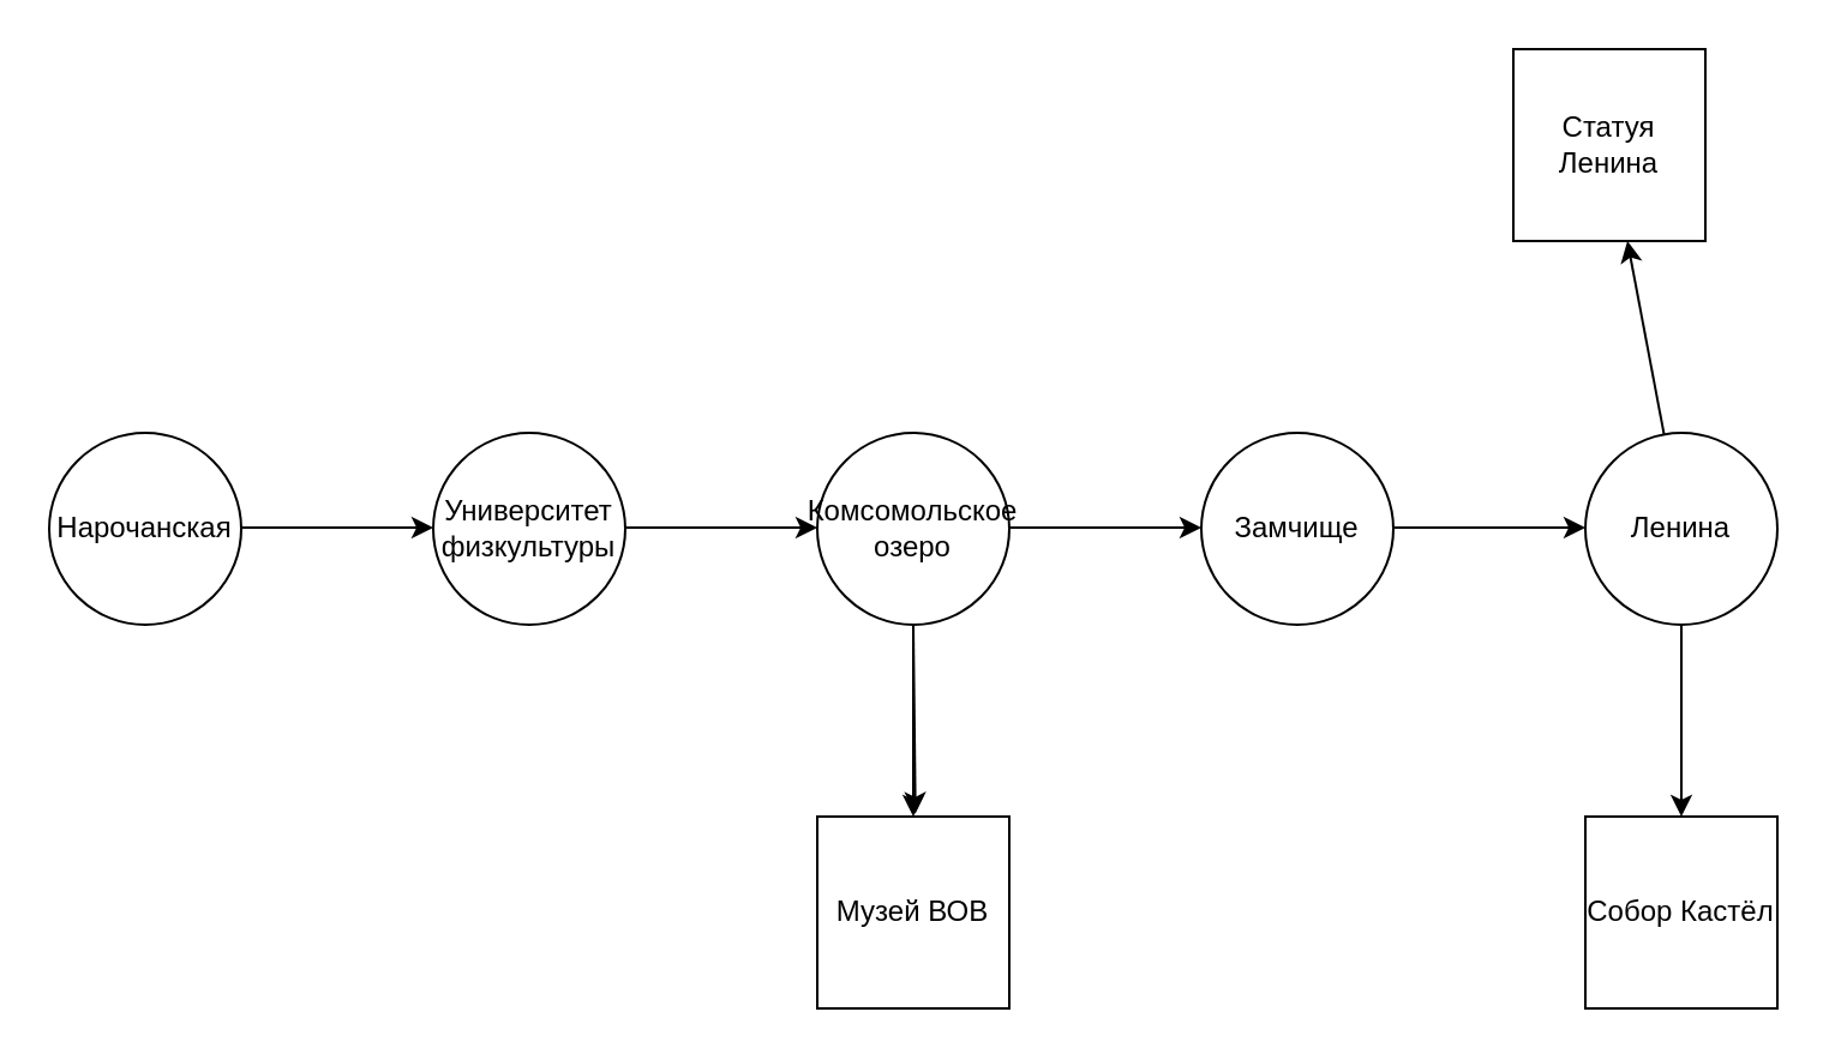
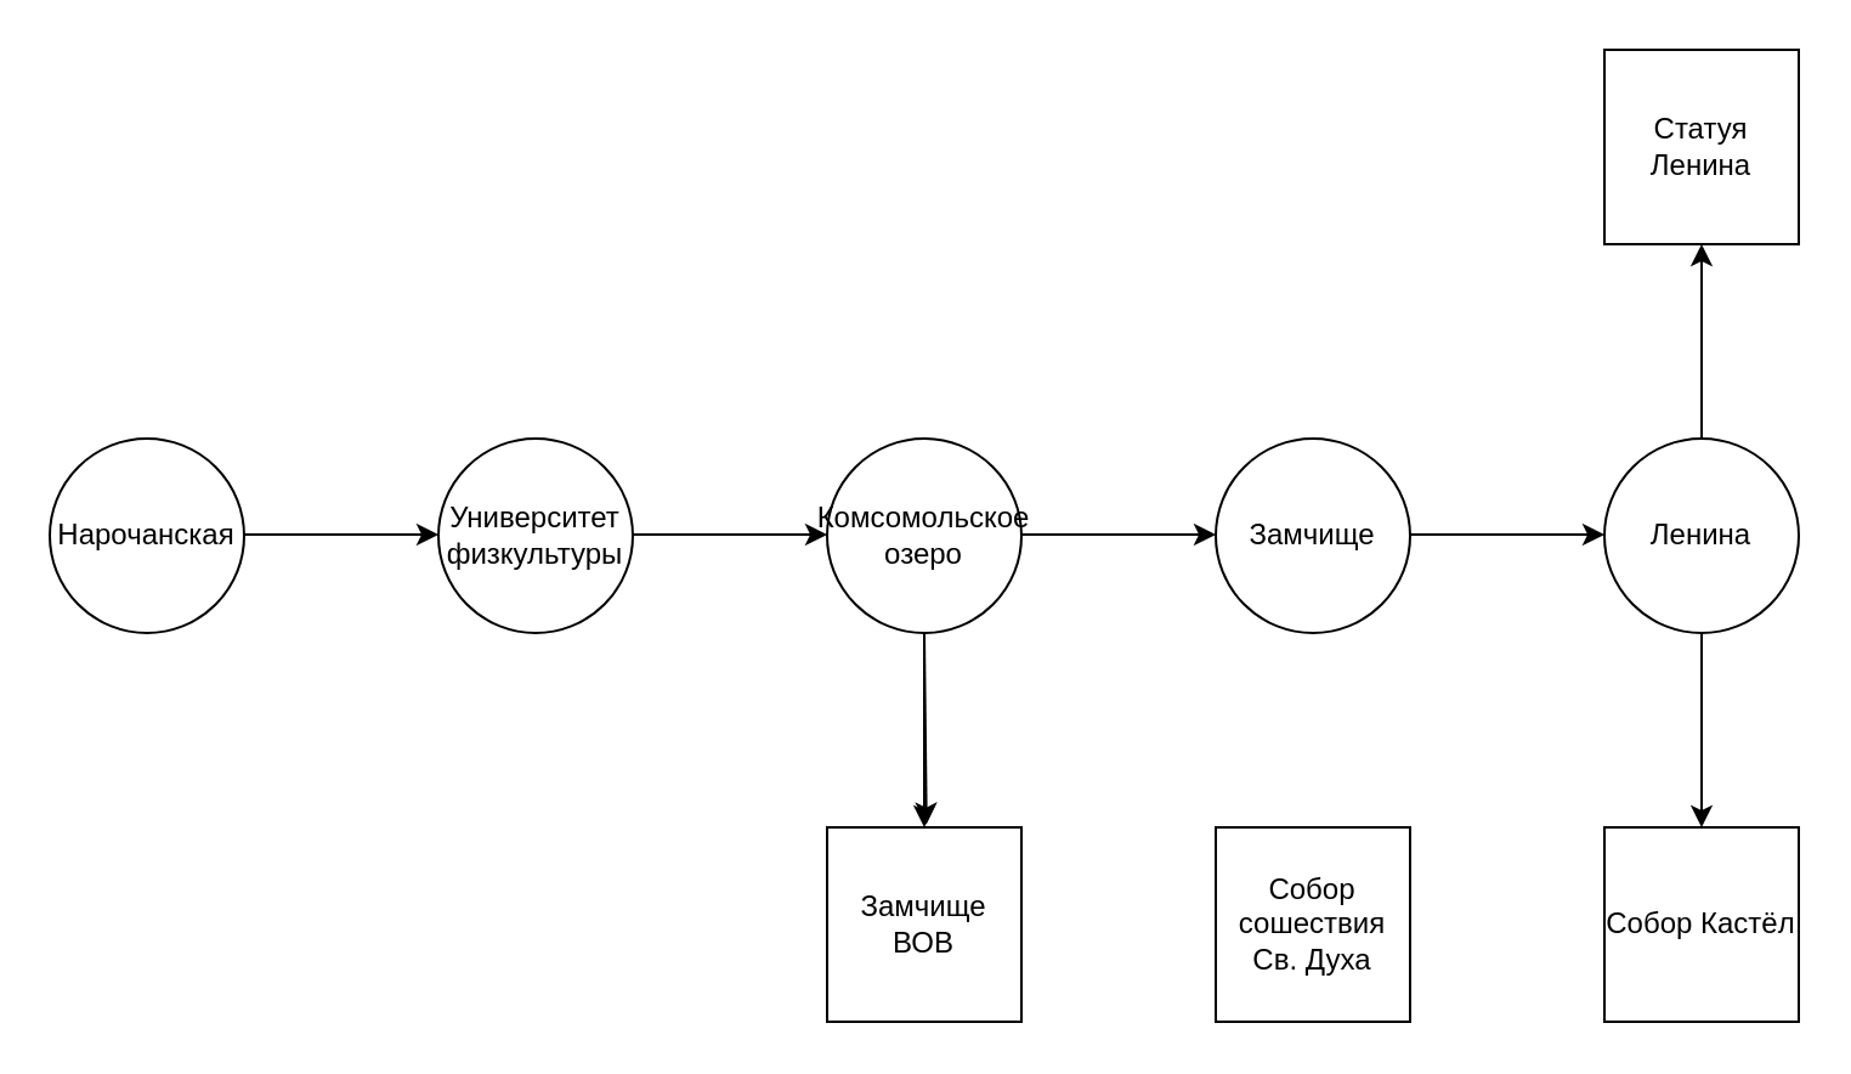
- <mxCell id="17" value="Статуя Ленина" style="whiteSpace=wrap;html=1;aspect=fixed;" vertex="1" parent="1"><mxGeometry x="630" y="20" width="80" height="80" as="geometry" /></mxCell>
+ <mxCell id="17" value="Статуя Ленина" style="whiteSpace=wrap;html=1;aspect=fixed;" vertex="1" parent="1"><mxGeometry x="660" y="20" width="80" height="80" as="geometry" /></mxCell>
- <mxCell id="12" value="Музей ВОВ" style="whiteSpace=wrap;html=1;aspect=fixed;" vertex="1" parent="1"><mxGeometry x="340" y="340" width="80" height="80" as="geometry" /></mxCell>
+ <mxCell id="12" value="Замчище ВОВ" style="whiteSpace=wrap;html=1;aspect=fixed;" vertex="1" parent="1"><mxGeometry x="340" y="340" width="80" height="80" as="geometry" /></mxCell>
+ <mxCell id="14" value="Собор сошествия Св. Духа" style="whiteSpace=wrap;html=1;aspect=fixed;" vertex="1" parent="1"><mxGeometry x="500" y="340" width="80" height="80" as="geometry" /></mxCell>
